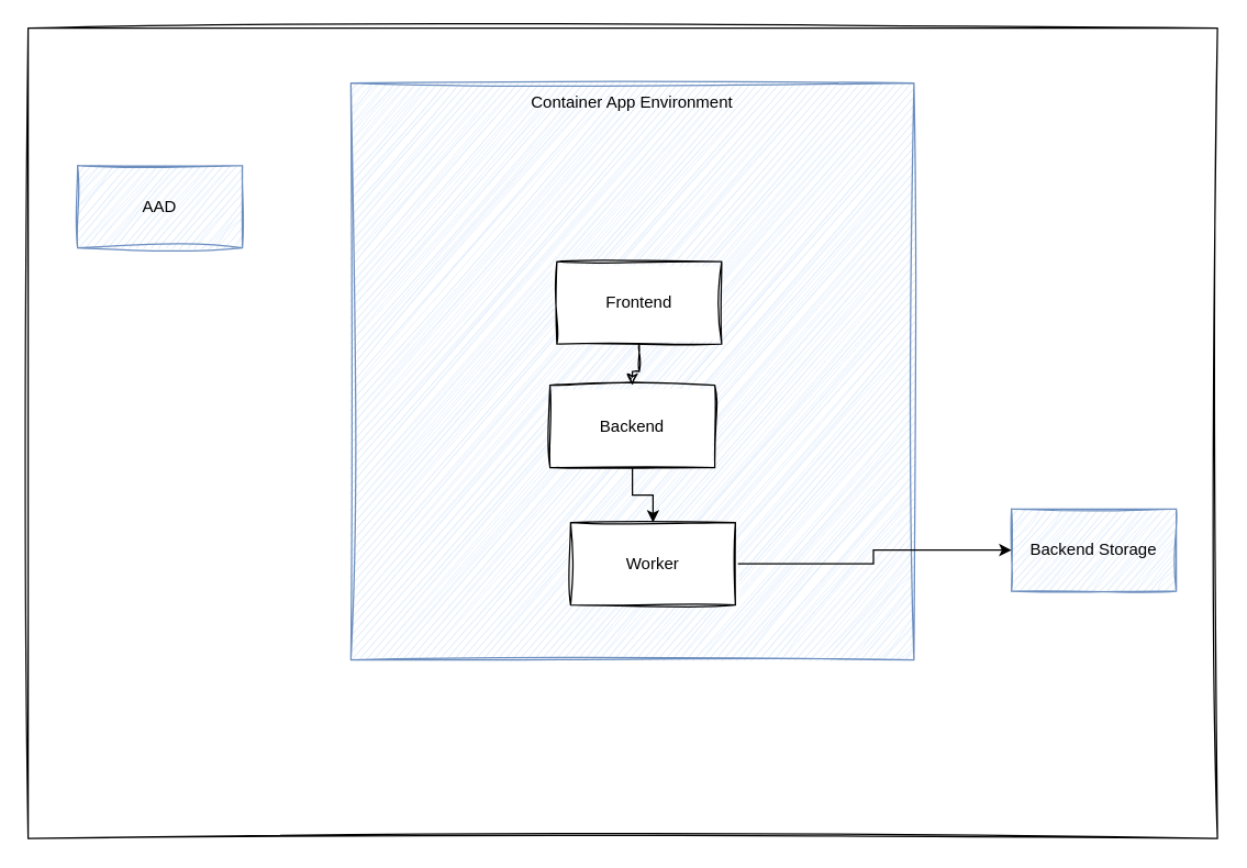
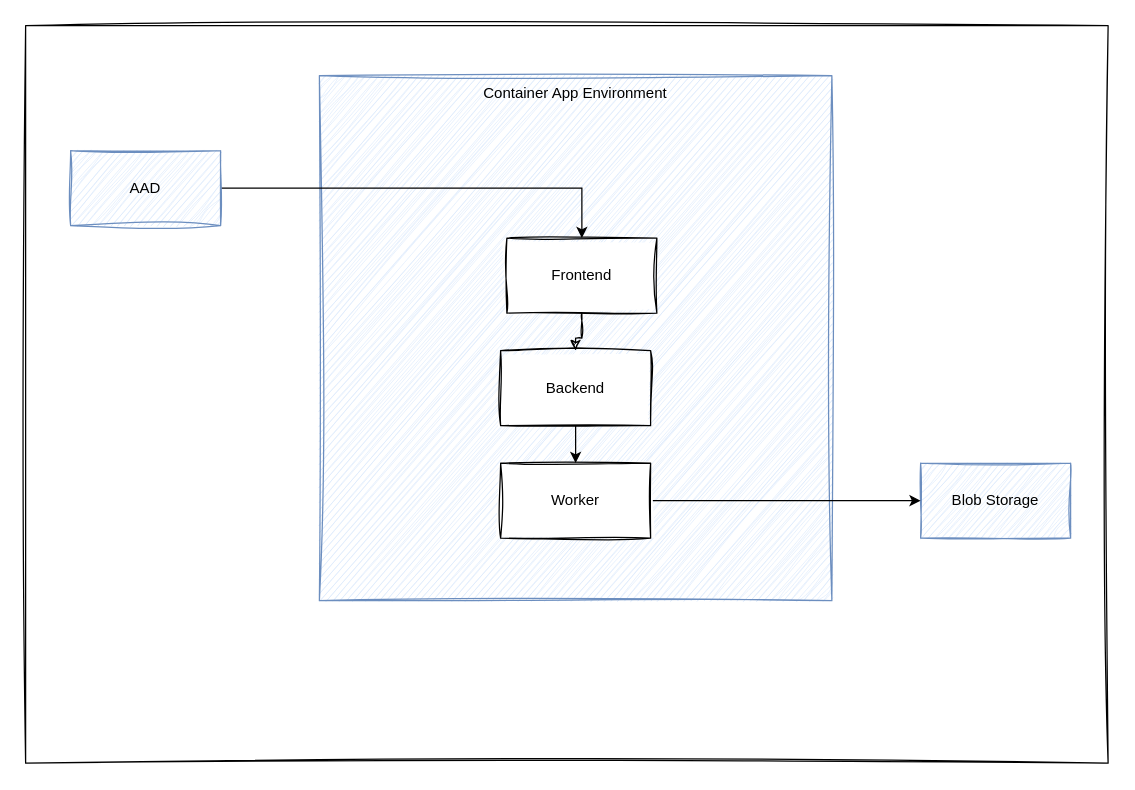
+ <mxCell id="11" style="edgeStyle=orthogonalEdgeStyle;rounded=0;orthogonalLoop=1;jettySize=auto;html=1;" edge="1" parent="1" source="12" target="5"><mxGeometry relative="1" as="geometry" /></mxCell>
- <mxCell id="8" value="Backend Storage" style="rounded=0;whiteSpace=wrap;html=1;fillColor=#dae8fc;strokeColor=#6c8ebf;sketch=1;curveFitting=1;jiggle=2;" vertex="1" parent="1"><mxGeometry x="736" y="370" width="120" height="60" as="geometry" /></mxCell>
+ <mxCell id="8" value="Blob Storage" style="rounded=0;whiteSpace=wrap;html=1;fillColor=#dae8fc;strokeColor=#6c8ebf;sketch=1;curveFitting=1;jiggle=2;" vertex="1" parent="1"><mxGeometry x="736" y="370" width="120" height="60" as="geometry" /></mxCell>
- <mxCell id="10" value="Worker" style="rounded=0;whiteSpace=wrap;html=1;sketch=1;curveFitting=1;jiggle=2;" vertex="1" parent="1"><mxGeometry x="415" y="380" width="120" height="60" as="geometry" /></mxCell>
+ <mxCell id="10" value="Worker" style="rounded=0;whiteSpace=wrap;html=1;sketch=1;curveFitting=1;jiggle=2;" vertex="1" parent="1"><mxGeometry x="400" y="370" width="120" height="60" as="geometry" /></mxCell>
